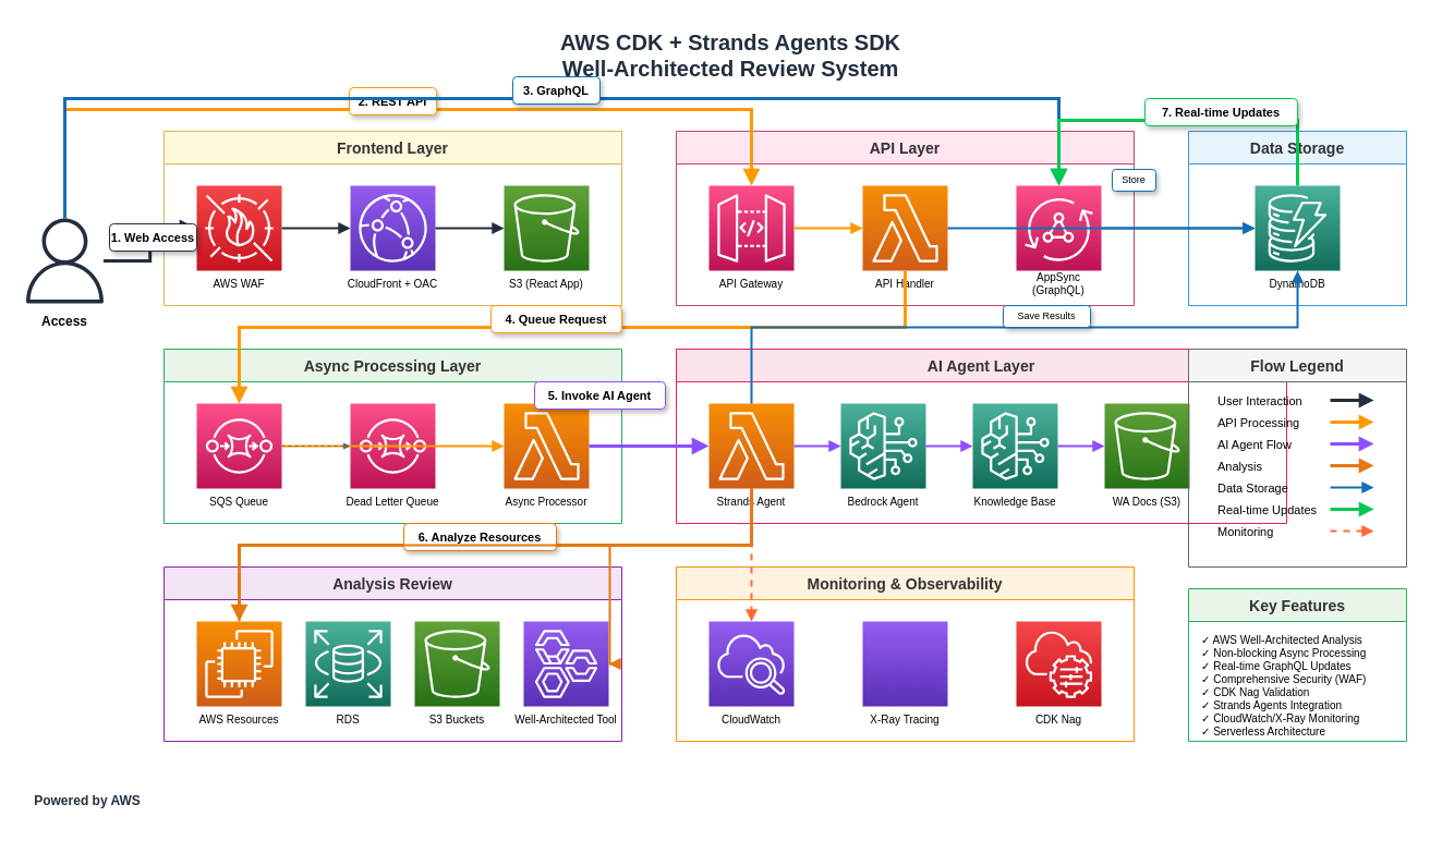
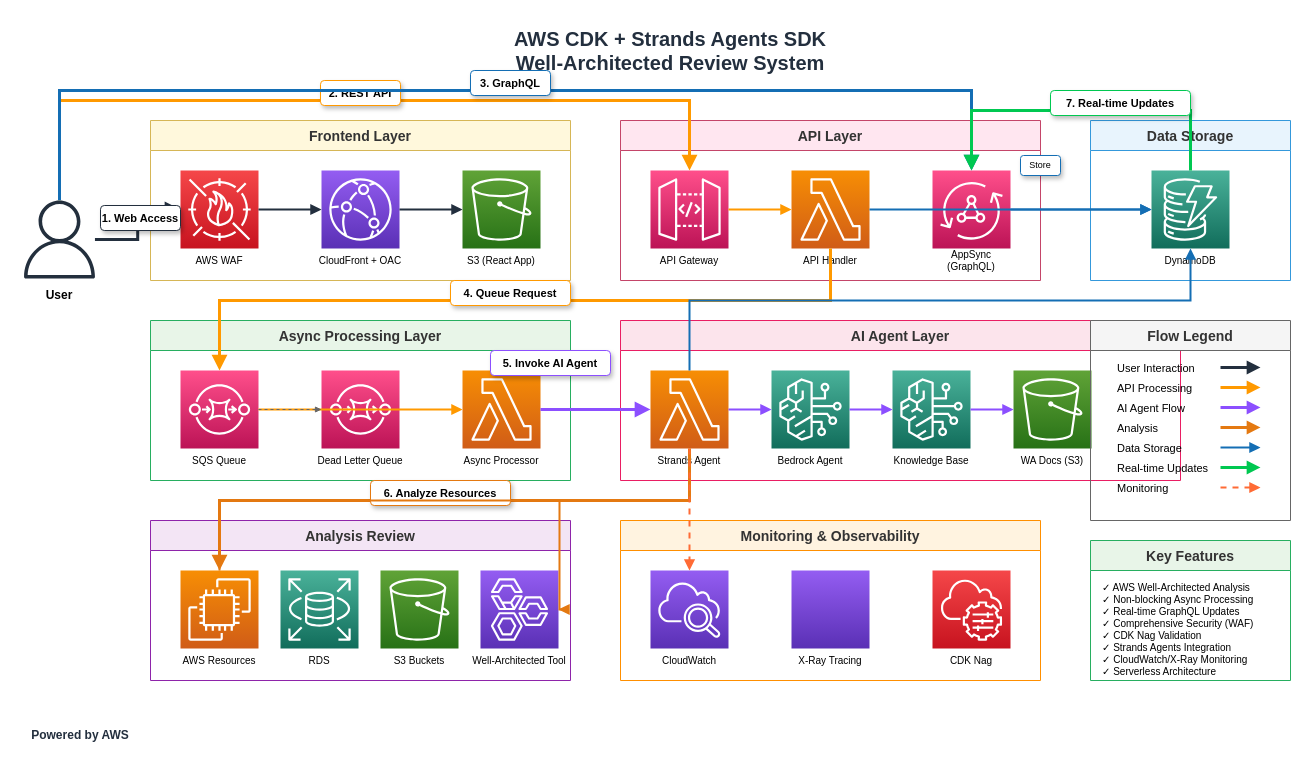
- <mxCell id="78" value="Save Results" style="text;html=1;strokeColor=#146EB4;fillColor=#FFFFFF;align=center;verticalAlign=middle;whiteSpace=wrap;rounded=1;fontSize=9;shadow=1;" parent="1" vertex="1"><mxGeometry x="920" y="280" width="80" height="20" as="geometry" /></mxCell>
- <mxCell id="4" value="Access" style="text;html=1;strokeColor=none;fillColor=none;align=center;verticalAlign=middle;whiteSpace=wrap;rounded=0;fontSize=12;fontStyle=1;" parent="1" vertex="1"><mxGeometry x="24" y="285" width="70" height="20" as="geometry" /></mxCell>
+ <mxCell id="4" value="User" style="text;html=1;strokeColor=none;fillColor=none;align=center;verticalAlign=middle;whiteSpace=wrap;rounded=0;fontSize=12;fontStyle=1;" parent="1" vertex="1"><mxGeometry x="24" y="285" width="70" height="20" as="geometry" /></mxCell>
